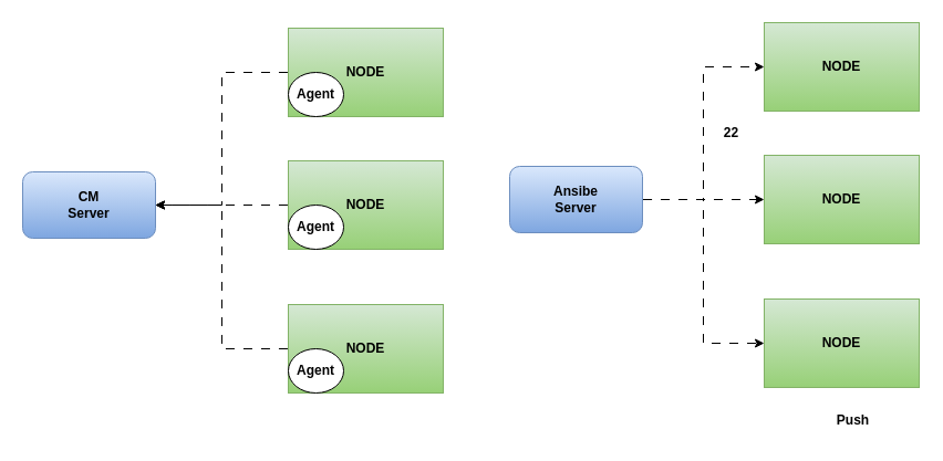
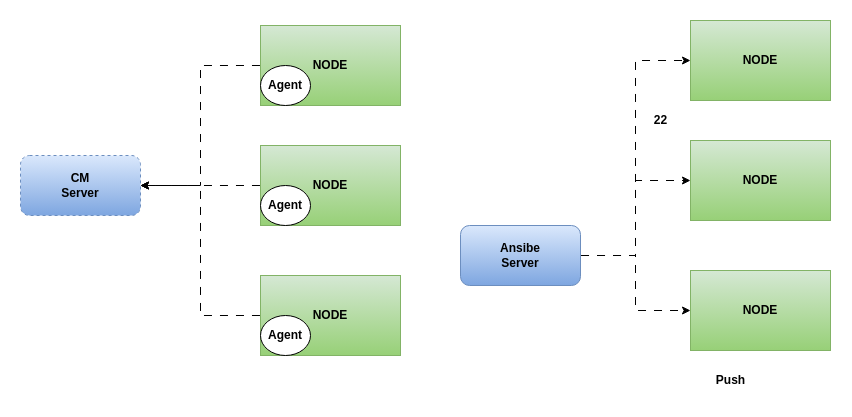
- <mxCell id="18" value="&lt;b&gt;Ansibe&lt;br&gt;Server&lt;/b&gt;" style="rounded=1;whiteSpace=wrap;html=1;fillColor=#dae8fc;gradientColor=#7ea6e0;strokeColor=#6c8ebf;" vertex="1" parent="1"><mxGeometry x="460" y="150" width="120" height="60" as="geometry" /></mxCell>
+ <mxCell id="18" value="&lt;b&gt;Ansibe&lt;br&gt;Server&lt;/b&gt;" style="rounded=1;whiteSpace=wrap;html=1;fillColor=#dae8fc;gradientColor=#7ea6e0;strokeColor=#6c8ebf;" vertex="1" parent="1"><mxGeometry x="460" y="225" width="120" height="60" as="geometry" /></mxCell>
- <mxCell id="2" value="&lt;b&gt;CM&lt;br&gt;Server&lt;/b&gt;" style="rounded=1;whiteSpace=wrap;html=1;fillColor=#dae8fc;gradientColor=#7ea6e0;strokeColor=#6c8ebf;" vertex="1" parent="1"><mxGeometry x="20" y="155" width="120" height="60" as="geometry" /></mxCell>
+ <mxCell id="2" value="&lt;b&gt;CM&lt;br&gt;Server&lt;/b&gt;" style="rounded=1;whiteSpace=wrap;html=1;fillColor=#dae8fc;gradientColor=#7ea6e0;strokeColor=#6c8ebf;dashed=1;" vertex="1" parent="1"><mxGeometry x="20" y="155" width="120" height="60" as="geometry" /></mxCell>
- <mxCell id="19" value="&lt;b&gt;Push&lt;/b&gt;" style="text;html=1;align=center;verticalAlign=middle;resizable=0;points=[];autosize=1;strokeColor=none;fillColor=none;" vertex="1" parent="1"><mxGeometry x="745" y="365" width="50" height="30" as="geometry" /></mxCell>
+ <mxCell id="19" value="&lt;b&gt;Push&lt;/b&gt;" style="text;html=1;align=center;verticalAlign=middle;resizable=0;points=[];autosize=1;strokeColor=none;fillColor=none;" vertex="1" parent="1"><mxGeometry x="705" y="365" width="50" height="30" as="geometry" /></mxCell>
